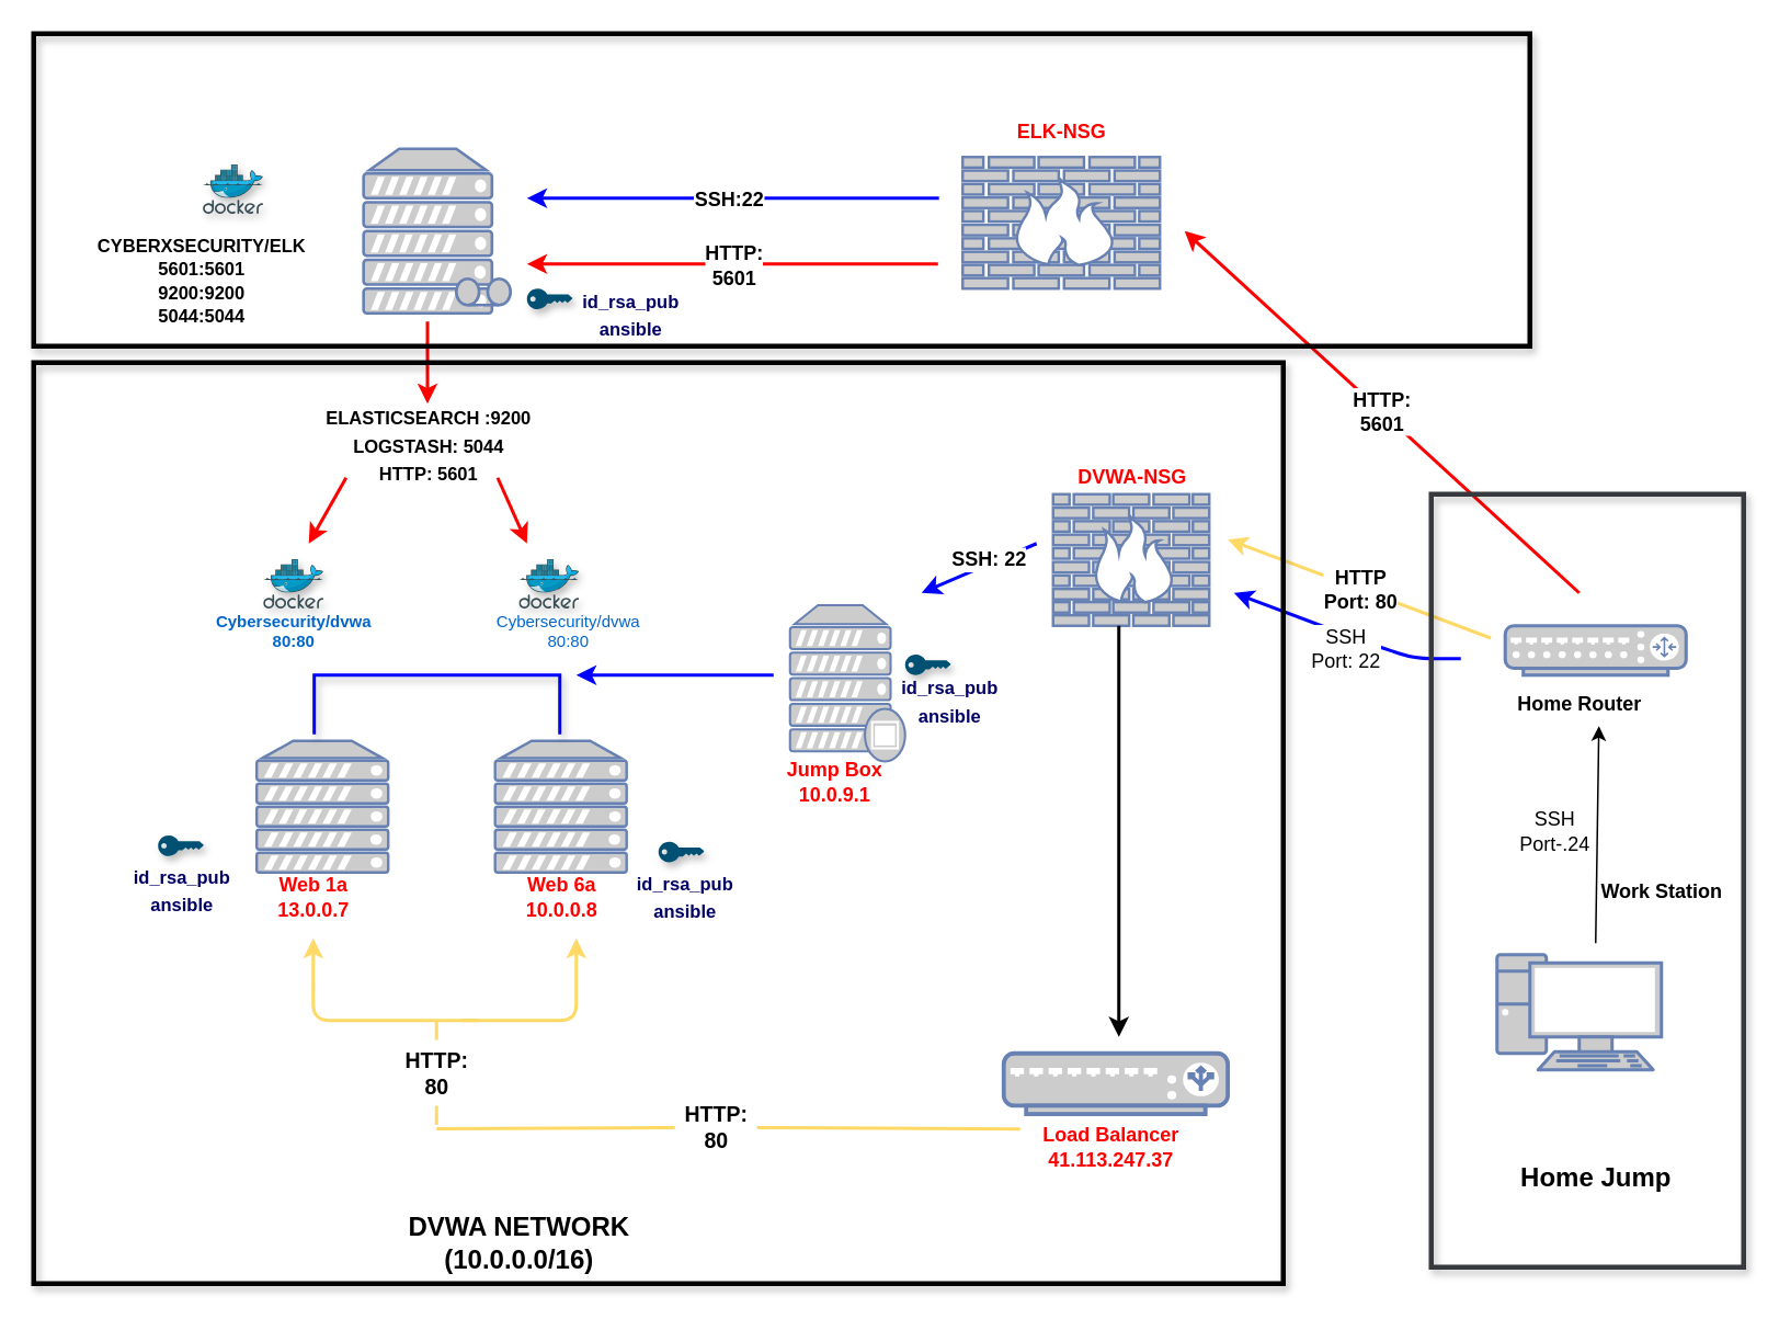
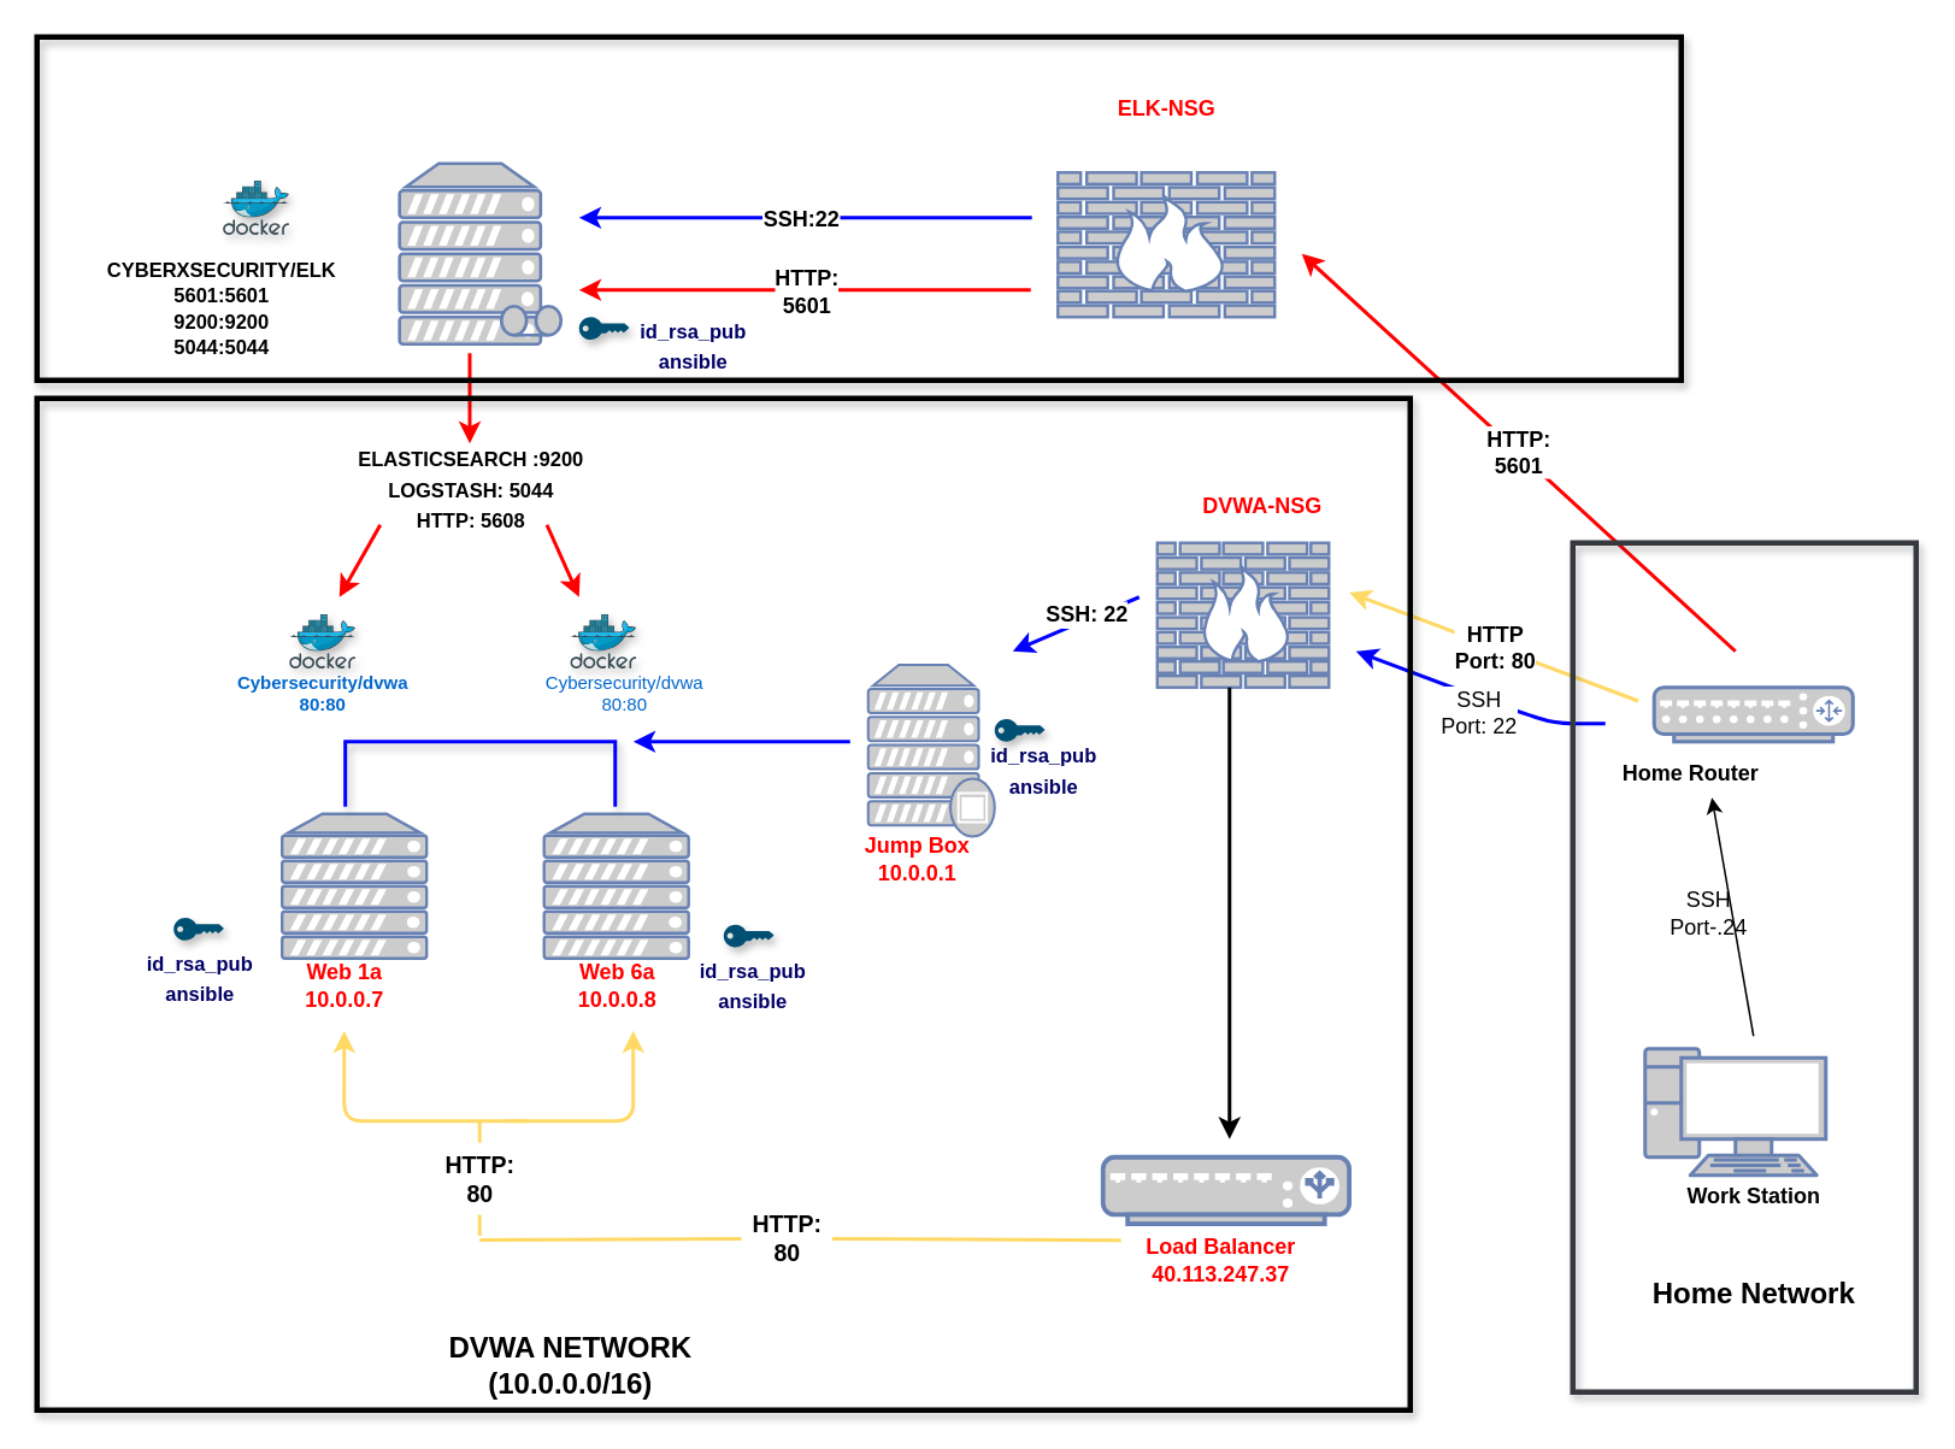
- <mxCell id="13" value="&lt;span&gt;ELK&lt;/span&gt;-&lt;span&gt;NSG&lt;/span&gt;" style="text;html=1;resizable=0;autosize=1;align=center;verticalAlign=middle;points=[];fillColor=none;strokeColor=none;rounded=0;glass=1;fontStyle=1;fontColor=#FF0000;" parent="1" vertex="1"><mxGeometry x="610" y="70" width="70" height="20" as="geometry" /></mxCell>
+ <mxCell id="13" value="&lt;span&gt;ELK&lt;/span&gt;-&lt;span&gt;NSG&lt;/span&gt;" style="text;html=1;resizable=0;autosize=1;align=center;verticalAlign=middle;points=[];fillColor=none;strokeColor=none;rounded=0;glass=1;fontStyle=1;fontColor=#FF0000;" parent="1" vertex="1"><mxGeometry x="610" y="50" width="70" height="20" as="geometry" /></mxCell>
- <mxCell id="47" value="&lt;font style=&quot;font-size: 11px&quot;&gt;ELASTICSEARCH :9200&lt;br&gt;LOGSTASH: 5044&lt;br&gt;HTTP: 5601&lt;br style=&quot;font-size: 14px&quot;&gt;&lt;/font&gt;" style="text;html=1;resizable=0;autosize=1;align=center;verticalAlign=middle;points=[];fillColor=none;strokeColor=none;rounded=0;shadow=1;sketch=0;fontSize=14;fontStyle=1" vertex="1" parent="1"><mxGeometry x="190" y="240" width="140" height="60" as="geometry" /></mxCell>
+ <mxCell id="47" value="&lt;font style=&quot;font-size: 11px&quot;&gt;ELASTICSEARCH :9200&lt;br&gt;LOGSTASH: 5044&lt;br&gt;HTTP: 5608&lt;br style=&quot;font-size: 14px&quot;&gt;&lt;/font&gt;" style="text;html=1;resizable=0;autosize=1;align=center;verticalAlign=middle;points=[];fillColor=none;strokeColor=none;rounded=0;shadow=1;sketch=0;fontSize=14;fontStyle=1" vertex="1" parent="1"><mxGeometry x="190" y="240" width="140" height="60" as="geometry" /></mxCell>
- <mxCell id="14" value="&lt;span&gt;DVWA-NSG&lt;/span&gt;" style="text;html=1;resizable=0;autosize=1;align=center;verticalAlign=middle;points=[];fillColor=none;strokeColor=none;rounded=0;glass=1;fontStyle=1;fontColor=#FF0000;" parent="1" vertex="1"><mxGeometry x="647.5" y="280" width="80" height="20" as="geometry" /></mxCell>
+ <mxCell id="14" value="&lt;span&gt;DVWA-NSG&lt;/span&gt;" style="text;html=1;resizable=0;autosize=1;align=center;verticalAlign=middle;points=[];fillColor=none;strokeColor=none;rounded=0;glass=1;fontStyle=1;fontColor=#FF0000;" parent="1" vertex="1"><mxGeometry x="657.5" y="270" width="80" height="20" as="geometry" /></mxCell>
- <mxCell id="66" value="&lt;font color=&quot;#000000&quot;&gt;&lt;b&gt;Home Router&lt;/b&gt;&lt;/font&gt;" style="text;html=1;resizable=0;autosize=1;align=center;verticalAlign=middle;points=[];fillColor=none;strokeColor=none;rounded=0;shadow=1;sketch=0;fontSize=12;fontColor=#0000FF;" vertex="1" parent="1"><mxGeometry x="915" y="417.5" width="90" height="20" as="geometry" /></mxCell>
+ <mxCell id="66" value="&lt;font color=&quot;#000000&quot;&gt;&lt;b&gt;Home Router&lt;/b&gt;&lt;/font&gt;" style="text;html=1;resizable=0;autosize=1;align=center;verticalAlign=middle;points=[];fillColor=none;strokeColor=none;rounded=0;shadow=1;sketch=0;fontSize=12;fontColor=#0000FF;" vertex="1" parent="1"><mxGeometry x="890" y="417.5" width="90" height="20" as="geometry" /></mxCell>
- <mxCell id="16" value="Jump Box&lt;br&gt;10.0.9.1" style="text;html=1;resizable=0;autosize=1;align=center;verticalAlign=middle;points=[];fillColor=none;strokeColor=none;rounded=0;fontStyle=1;fontColor=#FF0000;" vertex="1" parent="1"><mxGeometry x="471.74" y="460" width="70" height="30" as="geometry" /></mxCell>
+ <mxCell id="16" value="Jump Box&lt;br&gt;10.0.0.1" style="text;html=1;resizable=0;autosize=1;align=center;verticalAlign=middle;points=[];fillColor=none;strokeColor=none;rounded=0;fontStyle=1;fontColor=#FF0000;" vertex="1" parent="1"><mxGeometry x="471.74" y="460" width="70" height="30" as="geometry" /></mxCell>
- <mxCell id="18" value="&lt;b&gt;Work Station&lt;/b&gt;" style="text;html=1;resizable=0;autosize=1;align=center;verticalAlign=middle;points=[];fillColor=none;strokeColor=none;rounded=0;" vertex="1" parent="1"><mxGeometry x="965" y="531.88" width="90" height="20" as="geometry" /></mxCell>
+ <mxCell id="18" value="&lt;b&gt;Work Station&lt;/b&gt;" style="text;html=1;resizable=0;autosize=1;align=center;verticalAlign=middle;points=[];fillColor=none;strokeColor=none;rounded=0;" vertex="1" parent="1"><mxGeometry x="925" y="651.88" width="90" height="20" as="geometry" /></mxCell>
- <mxCell id="20" value="Web 1a&lt;br&gt;13.0.0.7" style="text;html=1;resizable=0;autosize=1;align=center;verticalAlign=middle;points=[];fillColor=none;strokeColor=none;rounded=0;fontStyle=1;fontColor=#FF0000;" vertex="1" parent="1"><mxGeometry x="160" y="530" width="60" height="30" as="geometry" /></mxCell>
+ <mxCell id="20" value="Web 1a&lt;br&gt;10.0.0.7" style="text;html=1;resizable=0;autosize=1;align=center;verticalAlign=middle;points=[];fillColor=none;strokeColor=none;rounded=0;fontStyle=1;fontColor=#FF0000;" vertex="1" parent="1"><mxGeometry x="160" y="530" width="60" height="30" as="geometry" /></mxCell>
- <mxCell id="17" value="Load Balancer&lt;br&gt;41.113.247.37" style="text;html=1;resizable=0;autosize=1;align=center;verticalAlign=middle;points=[];fillColor=none;strokeColor=none;rounded=0;fontStyle=1;fontColor=#FF0000;" vertex="1" parent="1"><mxGeometry x="625" y="681.88" width="100" height="30" as="geometry" /></mxCell>
+ <mxCell id="17" value="Load Balancer&lt;br&gt;40.113.247.37" style="text;html=1;resizable=0;autosize=1;align=center;verticalAlign=middle;points=[];fillColor=none;strokeColor=none;rounded=0;fontStyle=1;fontColor=#FF0000;" vertex="1" parent="1"><mxGeometry x="625" y="681.88" width="100" height="30" as="geometry" /></mxCell>
- <mxCell id="44" value="Home Jump&lt;br style=&quot;font-size: 16px;&quot;&gt;" style="text;html=1;resizable=0;autosize=1;align=center;verticalAlign=middle;points=[];fillColor=none;strokeColor=none;rounded=0;shadow=1;sketch=0;fontSize=16;fontStyle=1" vertex="1" parent="1"><mxGeometry x="905" y="705" width="130" height="20" as="geometry" /></mxCell>
+ <mxCell id="44" value="Home Network&lt;br style=&quot;font-size: 16px;&quot;&gt;" style="text;html=1;resizable=0;autosize=1;align=center;verticalAlign=middle;points=[];fillColor=none;strokeColor=none;rounded=0;shadow=1;sketch=0;fontSize=16;fontStyle=1" vertex="1" parent="1"><mxGeometry x="905" y="705" width="130" height="20" as="geometry" /></mxCell>
